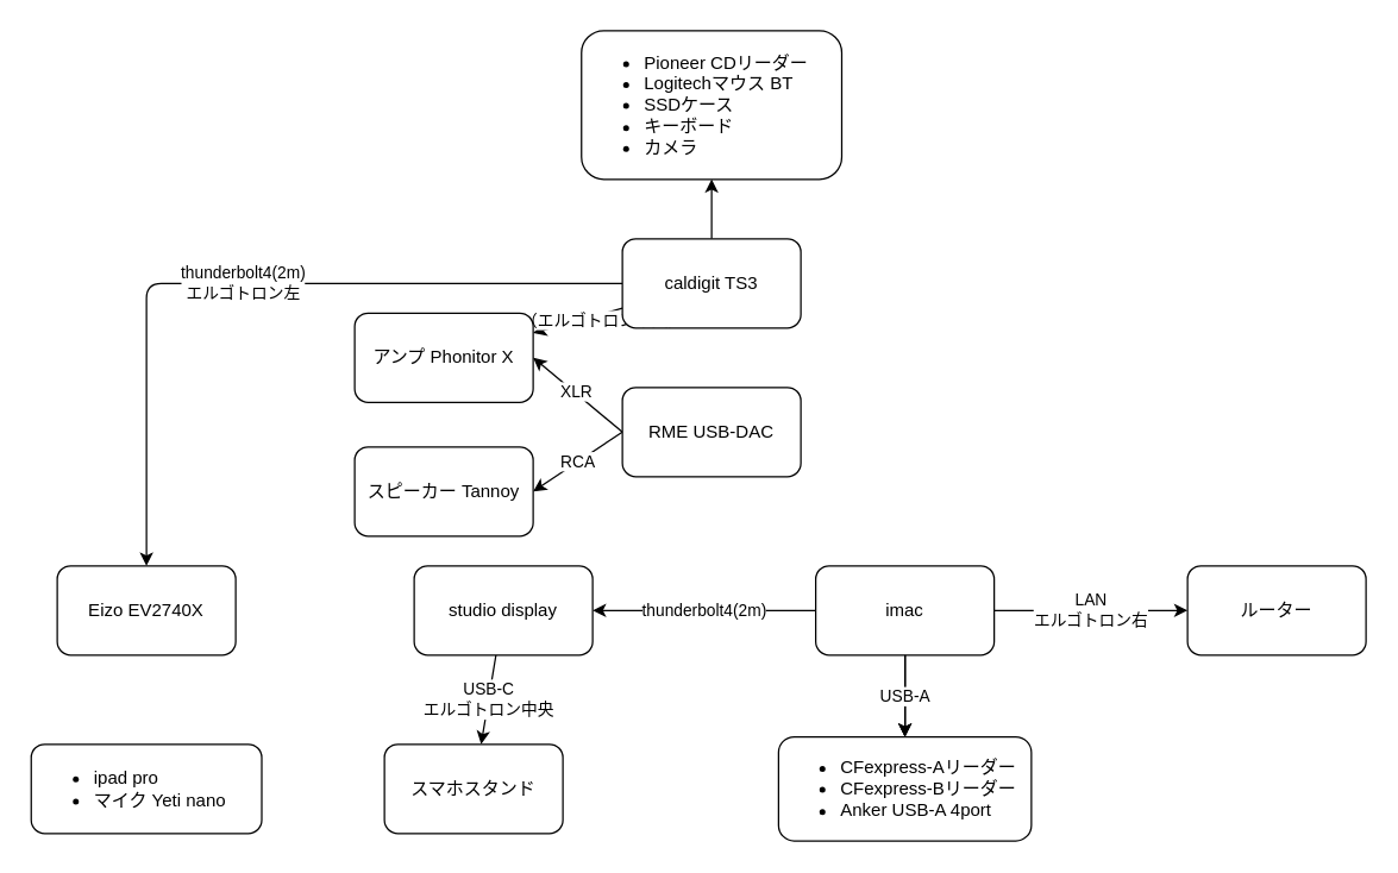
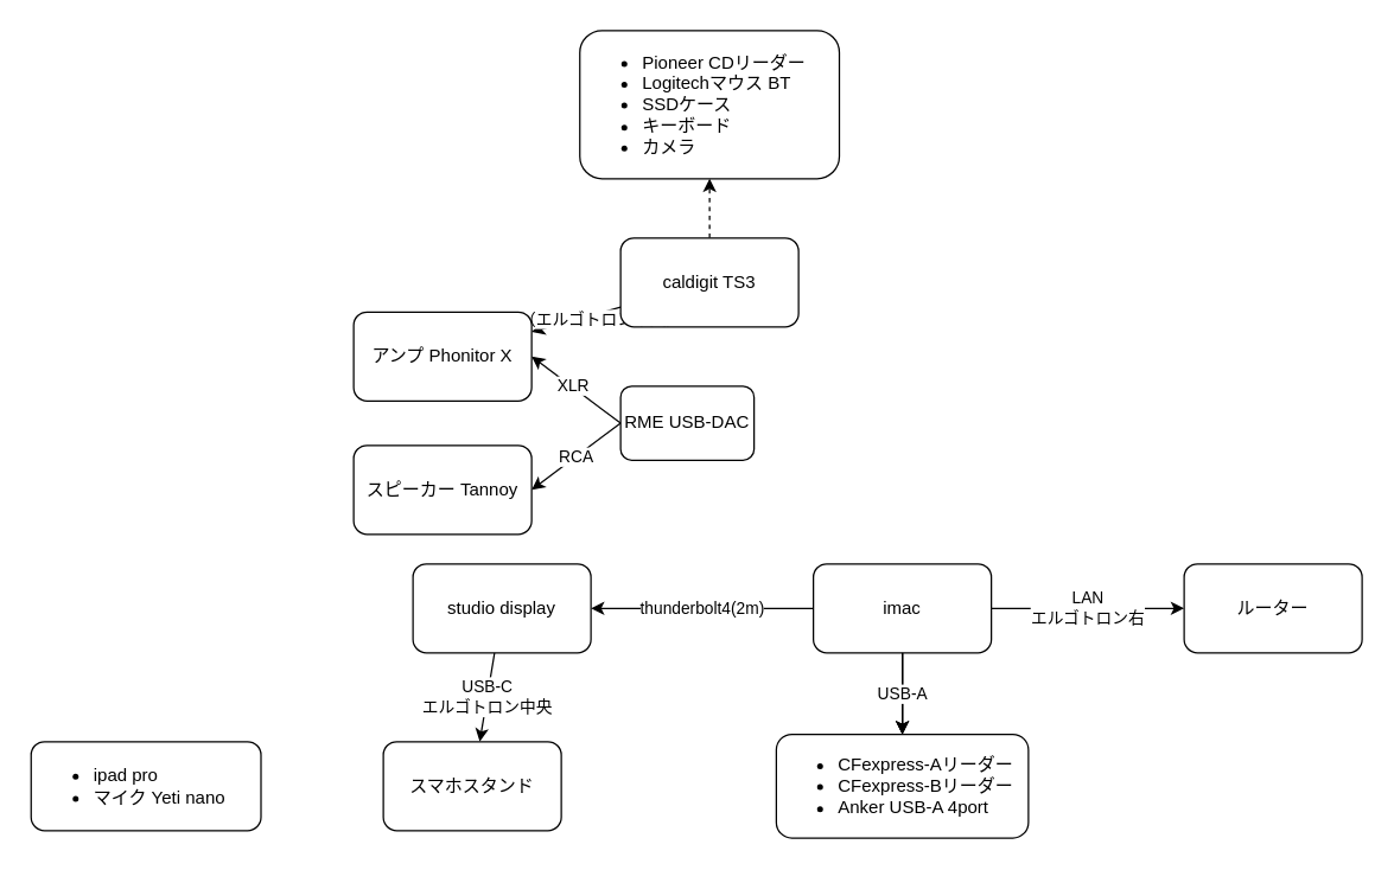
- <mxCell id="11" value="" style="edgeStyle=none;html=1;" parent="1" source="14" target="16" edge="1"><mxGeometry relative="1" as="geometry" /></mxCell>
+ <mxCell id="11" value="" style="edgeStyle=none;html=1;dashed=1;" parent="1" source="14" target="16" edge="1"><mxGeometry relative="1" as="geometry" /></mxCell>
- <mxCell id="12" value="thunderbolt4(2m)&lt;br&gt;エルゴトロン左" style="edgeStyle=none;html=1;entryX=0.5;entryY=0;entryDx=0;entryDy=0;exitX=0;exitY=0.5;exitDx=0;exitDy=0;" parent="1" source="14" target="10" edge="1"><mxGeometry relative="1" as="geometry"><Array as="points"><mxPoint x="98" y="190" /></Array><mxPoint as="offset" /></mxGeometry></mxCell>
- <mxCell id="22" value="RME USB-DAC" style="whiteSpace=wrap;html=1;rounded=1;" parent="1" vertex="1"><mxGeometry x="418" y="260" width="120" height="60" as="geometry" /></mxCell>
+ <mxCell id="22" value="RME USB-DAC" style="whiteSpace=wrap;html=1;rounded=1;" parent="1" vertex="1"><mxGeometry x="418" y="260" width="90" height="50" as="geometry" /></mxCell>
- <mxCell id="10" value="Eizo EV2740X" style="rounded=1;whiteSpace=wrap;html=1;" parent="1" vertex="1"><mxGeometry x="38" y="380" width="120" height="60" as="geometry" /></mxCell>
